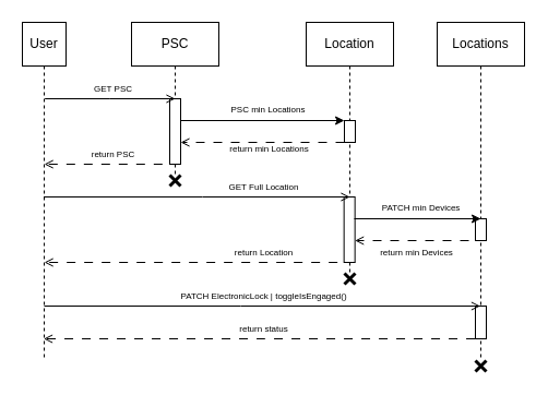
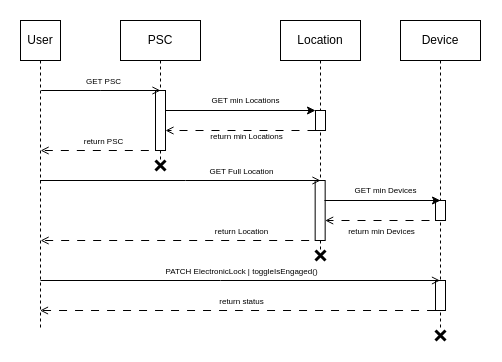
- <mxCell id="10" value="Locations" style="shape=umlLifeline;perimeter=lifelinePerimeter;whiteSpace=wrap;html=1;container=0;dropTarget=0;collapsible=0;recursiveResize=0;outlineConnect=0;portConstraint=eastwest;newEdgeStyle={&quot;edgeStyle&quot;:&quot;elbowEdgeStyle&quot;,&quot;elbow&quot;:&quot;vertical&quot;,&quot;curved&quot;:0,&quot;rounded&quot;:0};" parent="1" vertex="1"><mxGeometry x="400" y="20" width="80" height="310" as="geometry" /></mxCell>
+ <mxCell id="10" value="Device" style="shape=umlLifeline;perimeter=lifelinePerimeter;whiteSpace=wrap;html=1;container=0;dropTarget=0;collapsible=0;recursiveResize=0;outlineConnect=0;portConstraint=eastwest;newEdgeStyle={&quot;edgeStyle&quot;:&quot;elbowEdgeStyle&quot;,&quot;elbow&quot;:&quot;vertical&quot;,&quot;curved&quot;:0,&quot;rounded&quot;:0};" parent="1" vertex="1"><mxGeometry x="400" y="20" width="80" height="310" as="geometry" /></mxCell>
- <mxCell id="28" value="PSC min Locations" style="text;html=1;align=center;verticalAlign=middle;resizable=0;points=[];autosize=1;strokeColor=none;fillColor=none;fontSize=8;" parent="1" vertex="1"><mxGeometry x="200" y="90" width="90" height="20" as="geometry" /></mxCell>
+ <mxCell id="28" value="GET min Locations" style="text;html=1;align=center;verticalAlign=middle;resizable=0;points=[];autosize=1;strokeColor=none;fillColor=none;fontSize=8;" parent="1" vertex="1"><mxGeometry x="200" y="90" width="90" height="20" as="geometry" /></mxCell>
- <mxCell id="34" value="PATCH min Devices" style="text;html=1;align=center;verticalAlign=middle;resizable=0;points=[];autosize=1;strokeColor=none;fillColor=none;fontSize=8;" parent="1" vertex="1"><mxGeometry x="340" y="180" width="90" height="20" as="geometry" /></mxCell>
+ <mxCell id="34" value="GET min Devices" style="text;html=1;align=center;verticalAlign=middle;resizable=0;points=[];autosize=1;strokeColor=none;fillColor=none;fontSize=8;" parent="1" vertex="1"><mxGeometry x="340" y="180" width="90" height="20" as="geometry" /></mxCell>
